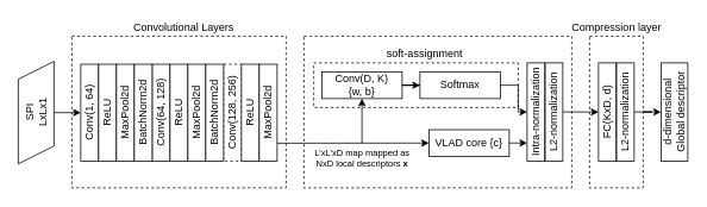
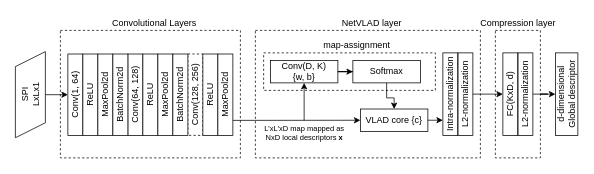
+ <mxCell id="24" value="NetVLAD layer" style="text;html=1;align=center;verticalAlign=middle;resizable=0;points=[];autosize=1;fontColor=none;" parent="1" vertex="1"><mxGeometry x="450" y="20" width="90" height="20" as="geometry" /></mxCell>
- <mxCell id="25" value="soft-assignment" style="text;html=1;align=center;verticalAlign=middle;resizable=0;points=[];autosize=1;fontColor=none;" parent="1" vertex="1"><mxGeometry x="425" y="50" width="100" height="20" as="geometry" /></mxCell>
+ <mxCell id="25" value="map-assignment" style="text;html=1;align=center;verticalAlign=middle;resizable=0;points=[];autosize=1;fontColor=none;" parent="1" vertex="1"><mxGeometry x="425" y="50" width="100" height="20" as="geometry" /></mxCell>
- <mxCell id="30" value="" style="edgeStyle=orthogonalEdgeStyle;rounded=0;orthogonalLoop=1;jettySize=auto;html=1;fontColor=none;" parent="1" source="23" target="31" edge="1"><mxGeometry relative="1" as="geometry"><mxPoint x="460" y="105" as="sourcePoint" /><mxPoint x="490" y="105" as="targetPoint" /></mxGeometry></mxCell>
+ <mxCell id="30" value="" style="edgeStyle=orthogonalEdgeStyle;rounded=0;orthogonalLoop=1;jettySize=auto;html=1;fontColor=none;" parent="1" source="23" target="27" edge="1"><mxGeometry relative="1" as="geometry"><mxPoint x="460" y="105" as="sourcePoint" /><mxPoint x="490" y="105" as="targetPoint" /></mxGeometry></mxCell>
